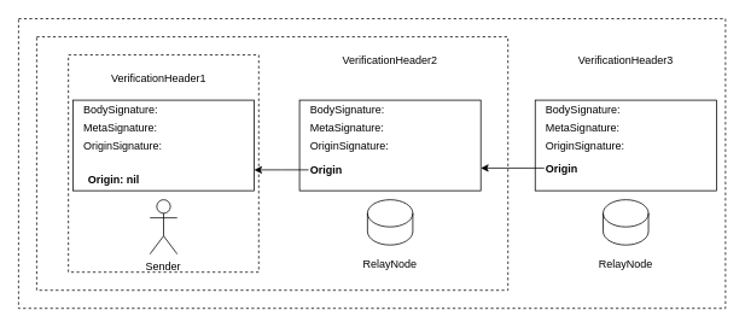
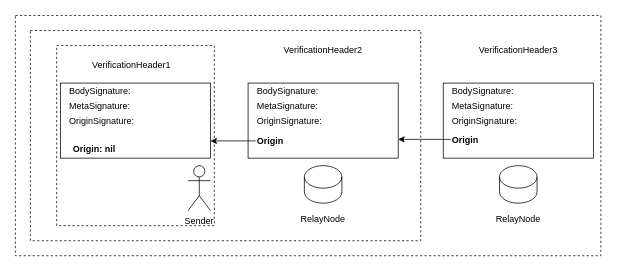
- <mxCell id="5" value="Sender" style="shape=umlActor;verticalLabelPosition=bottom;verticalAlign=top;outlineConnect=0;" parent="1" vertex="1"><mxGeometry x="165" y="220" width="30" height="60" as="geometry" /></mxCell>
+ <mxCell id="5" value="Sender" style="shape=umlActor;verticalLabelPosition=bottom;verticalAlign=top;outlineConnect=0;" parent="1" vertex="1"><mxGeometry x="250" y="220" width="30" height="60" as="geometry" /></mxCell>
